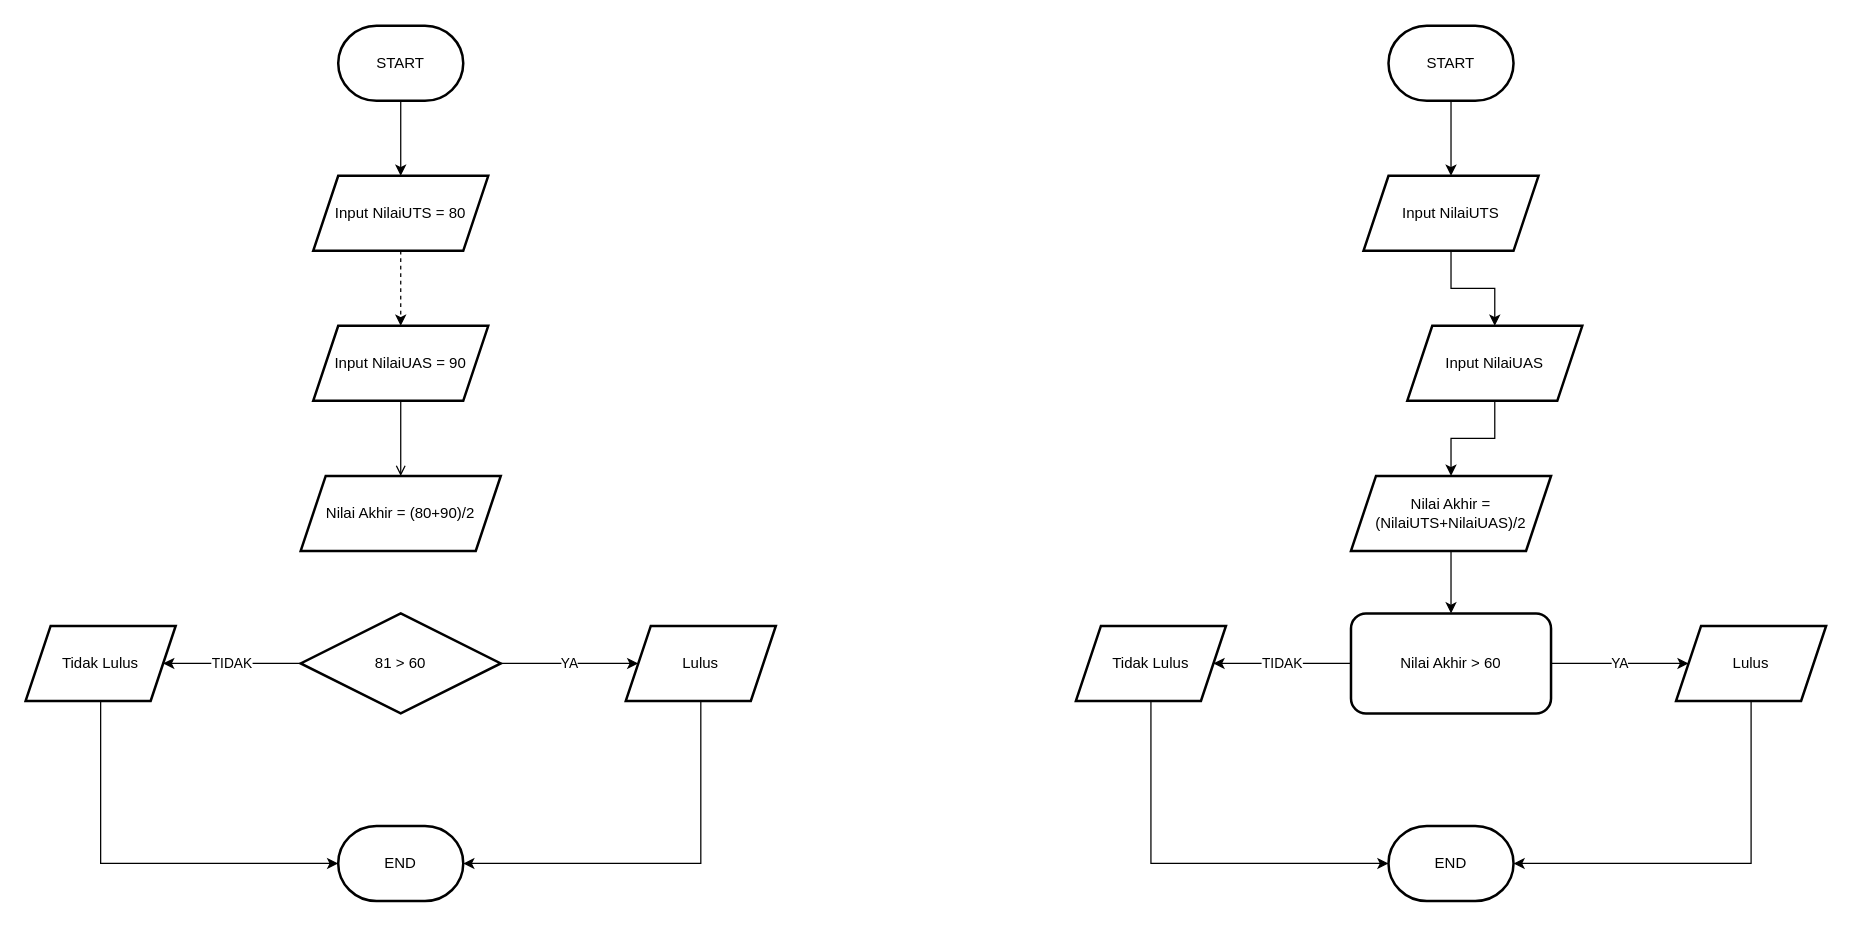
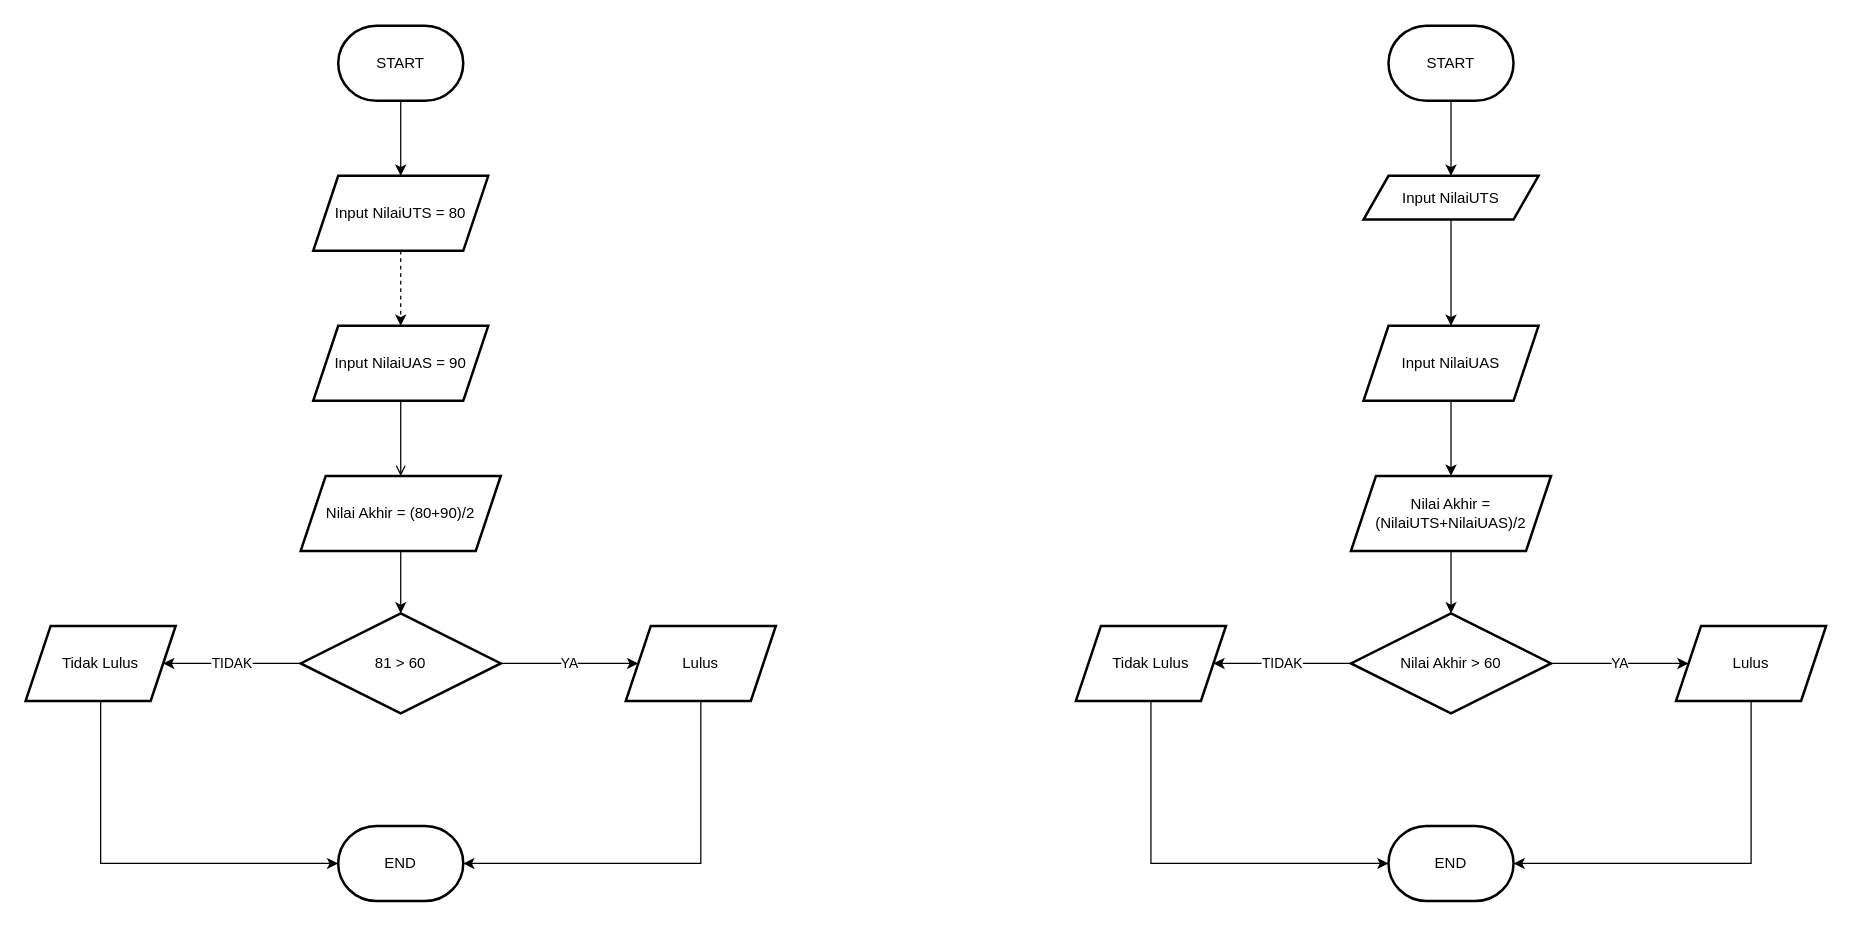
- <mxCell id="21" value="Input NilaiUTS" style="shape=parallelogram;perimeter=parallelogramPerimeter;whiteSpace=wrap;html=1;fixedSize=1;strokeWidth=2;" vertex="1" parent="1"><mxGeometry x="1090" y="140" width="140" height="60" as="geometry" /></mxCell>
+ <mxCell id="21" value="Input NilaiUTS" style="shape=parallelogram;perimeter=parallelogramPerimeter;whiteSpace=wrap;html=1;fixedSize=1;strokeWidth=2;" vertex="1" parent="1"><mxGeometry x="1090" y="140" width="140" height="35" as="geometry" /></mxCell>
- <mxCell id="23" value="Input NilaiUAS" style="shape=parallelogram;perimeter=parallelogramPerimeter;whiteSpace=wrap;html=1;fixedSize=1;strokeWidth=2;" vertex="1" parent="1"><mxGeometry x="1125" y="260" width="140" height="60" as="geometry" /></mxCell>
+ <mxCell id="23" value="Input NilaiUAS" style="shape=parallelogram;perimeter=parallelogramPerimeter;whiteSpace=wrap;html=1;fixedSize=1;strokeWidth=2;" vertex="1" parent="1"><mxGeometry x="1090" y="260" width="140" height="60" as="geometry" /></mxCell>
+ <mxCell id="8" value="" style="edgeStyle=orthogonalEdgeStyle;rounded=0;orthogonalLoop=1;jettySize=auto;html=1;" edge="1" parent="1" source="9" target="12"><mxGeometry relative="1" as="geometry" /></mxCell>
- <mxCell id="28" value="Nilai Akhir &amp;gt; 60" style="whiteSpace=wrap;html=1;strokeWidth=2;rounded=1;" vertex="1" parent="1"><mxGeometry x="1080" y="490" width="160" height="80" as="geometry" /></mxCell>
+ <mxCell id="28" value="Nilai Akhir &amp;gt; 60" style="rhombus;whiteSpace=wrap;html=1;strokeWidth=2;" vertex="1" parent="1"><mxGeometry x="1080" y="490" width="160" height="80" as="geometry" /></mxCell>
